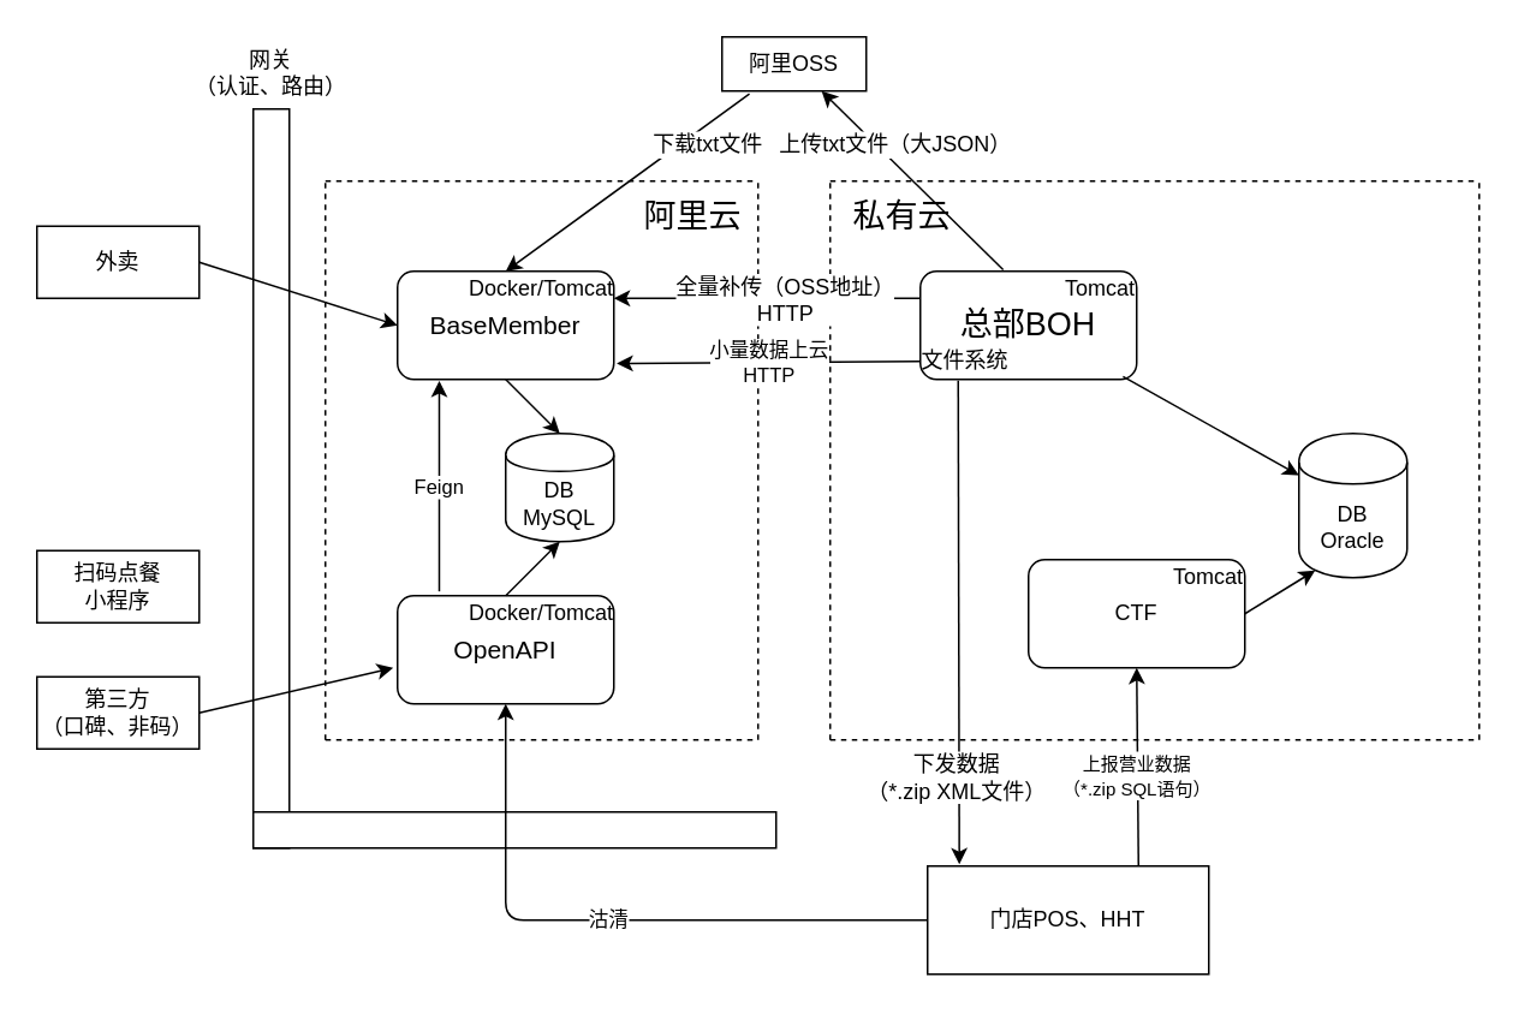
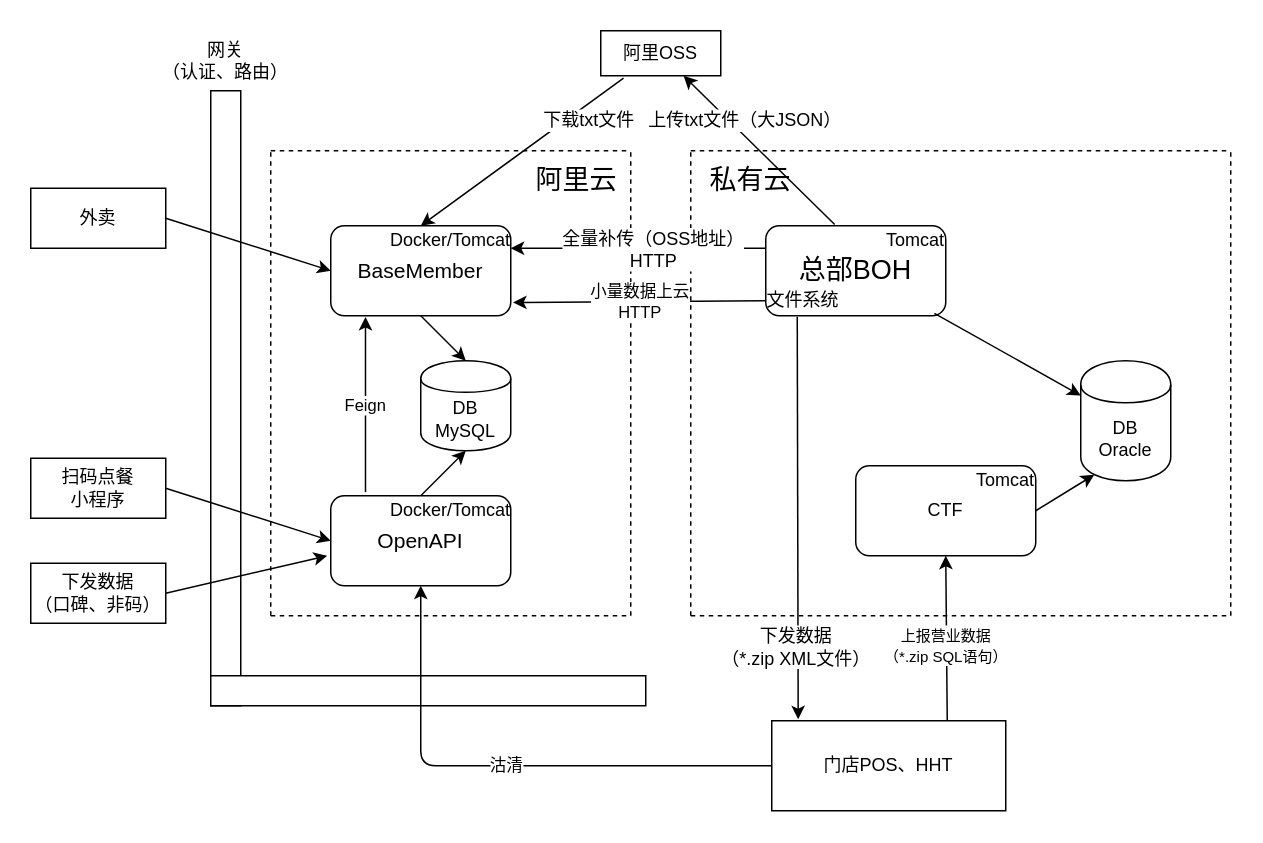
+ <mxCell id="34" value="" style="endArrow=classic;html=1;exitX=1;exitY=0.5;exitDx=0;exitDy=0;entryX=0;entryY=0.5;entryDx=0;entryDy=0;" parent="1" source="29" target="21" edge="1"><mxGeometry width="50" height="50" relative="1" as="geometry"><mxPoint x="440" y="290" as="sourcePoint" /><mxPoint x="490" y="240" as="targetPoint" /></mxGeometry></mxCell>
- <mxCell id="30" value="第三方&lt;br&gt;（口碑、非码）" style="rounded=0;whiteSpace=wrap;html=1;" parent="1" vertex="1"><mxGeometry x="20" y="375" width="90" height="40" as="geometry" /></mxCell>
+ <mxCell id="30" value="下发数据&lt;br&gt;（口碑、非码）" style="rounded=0;whiteSpace=wrap;html=1;" parent="1" vertex="1"><mxGeometry x="20" y="375" width="90" height="40" as="geometry" /></mxCell>
